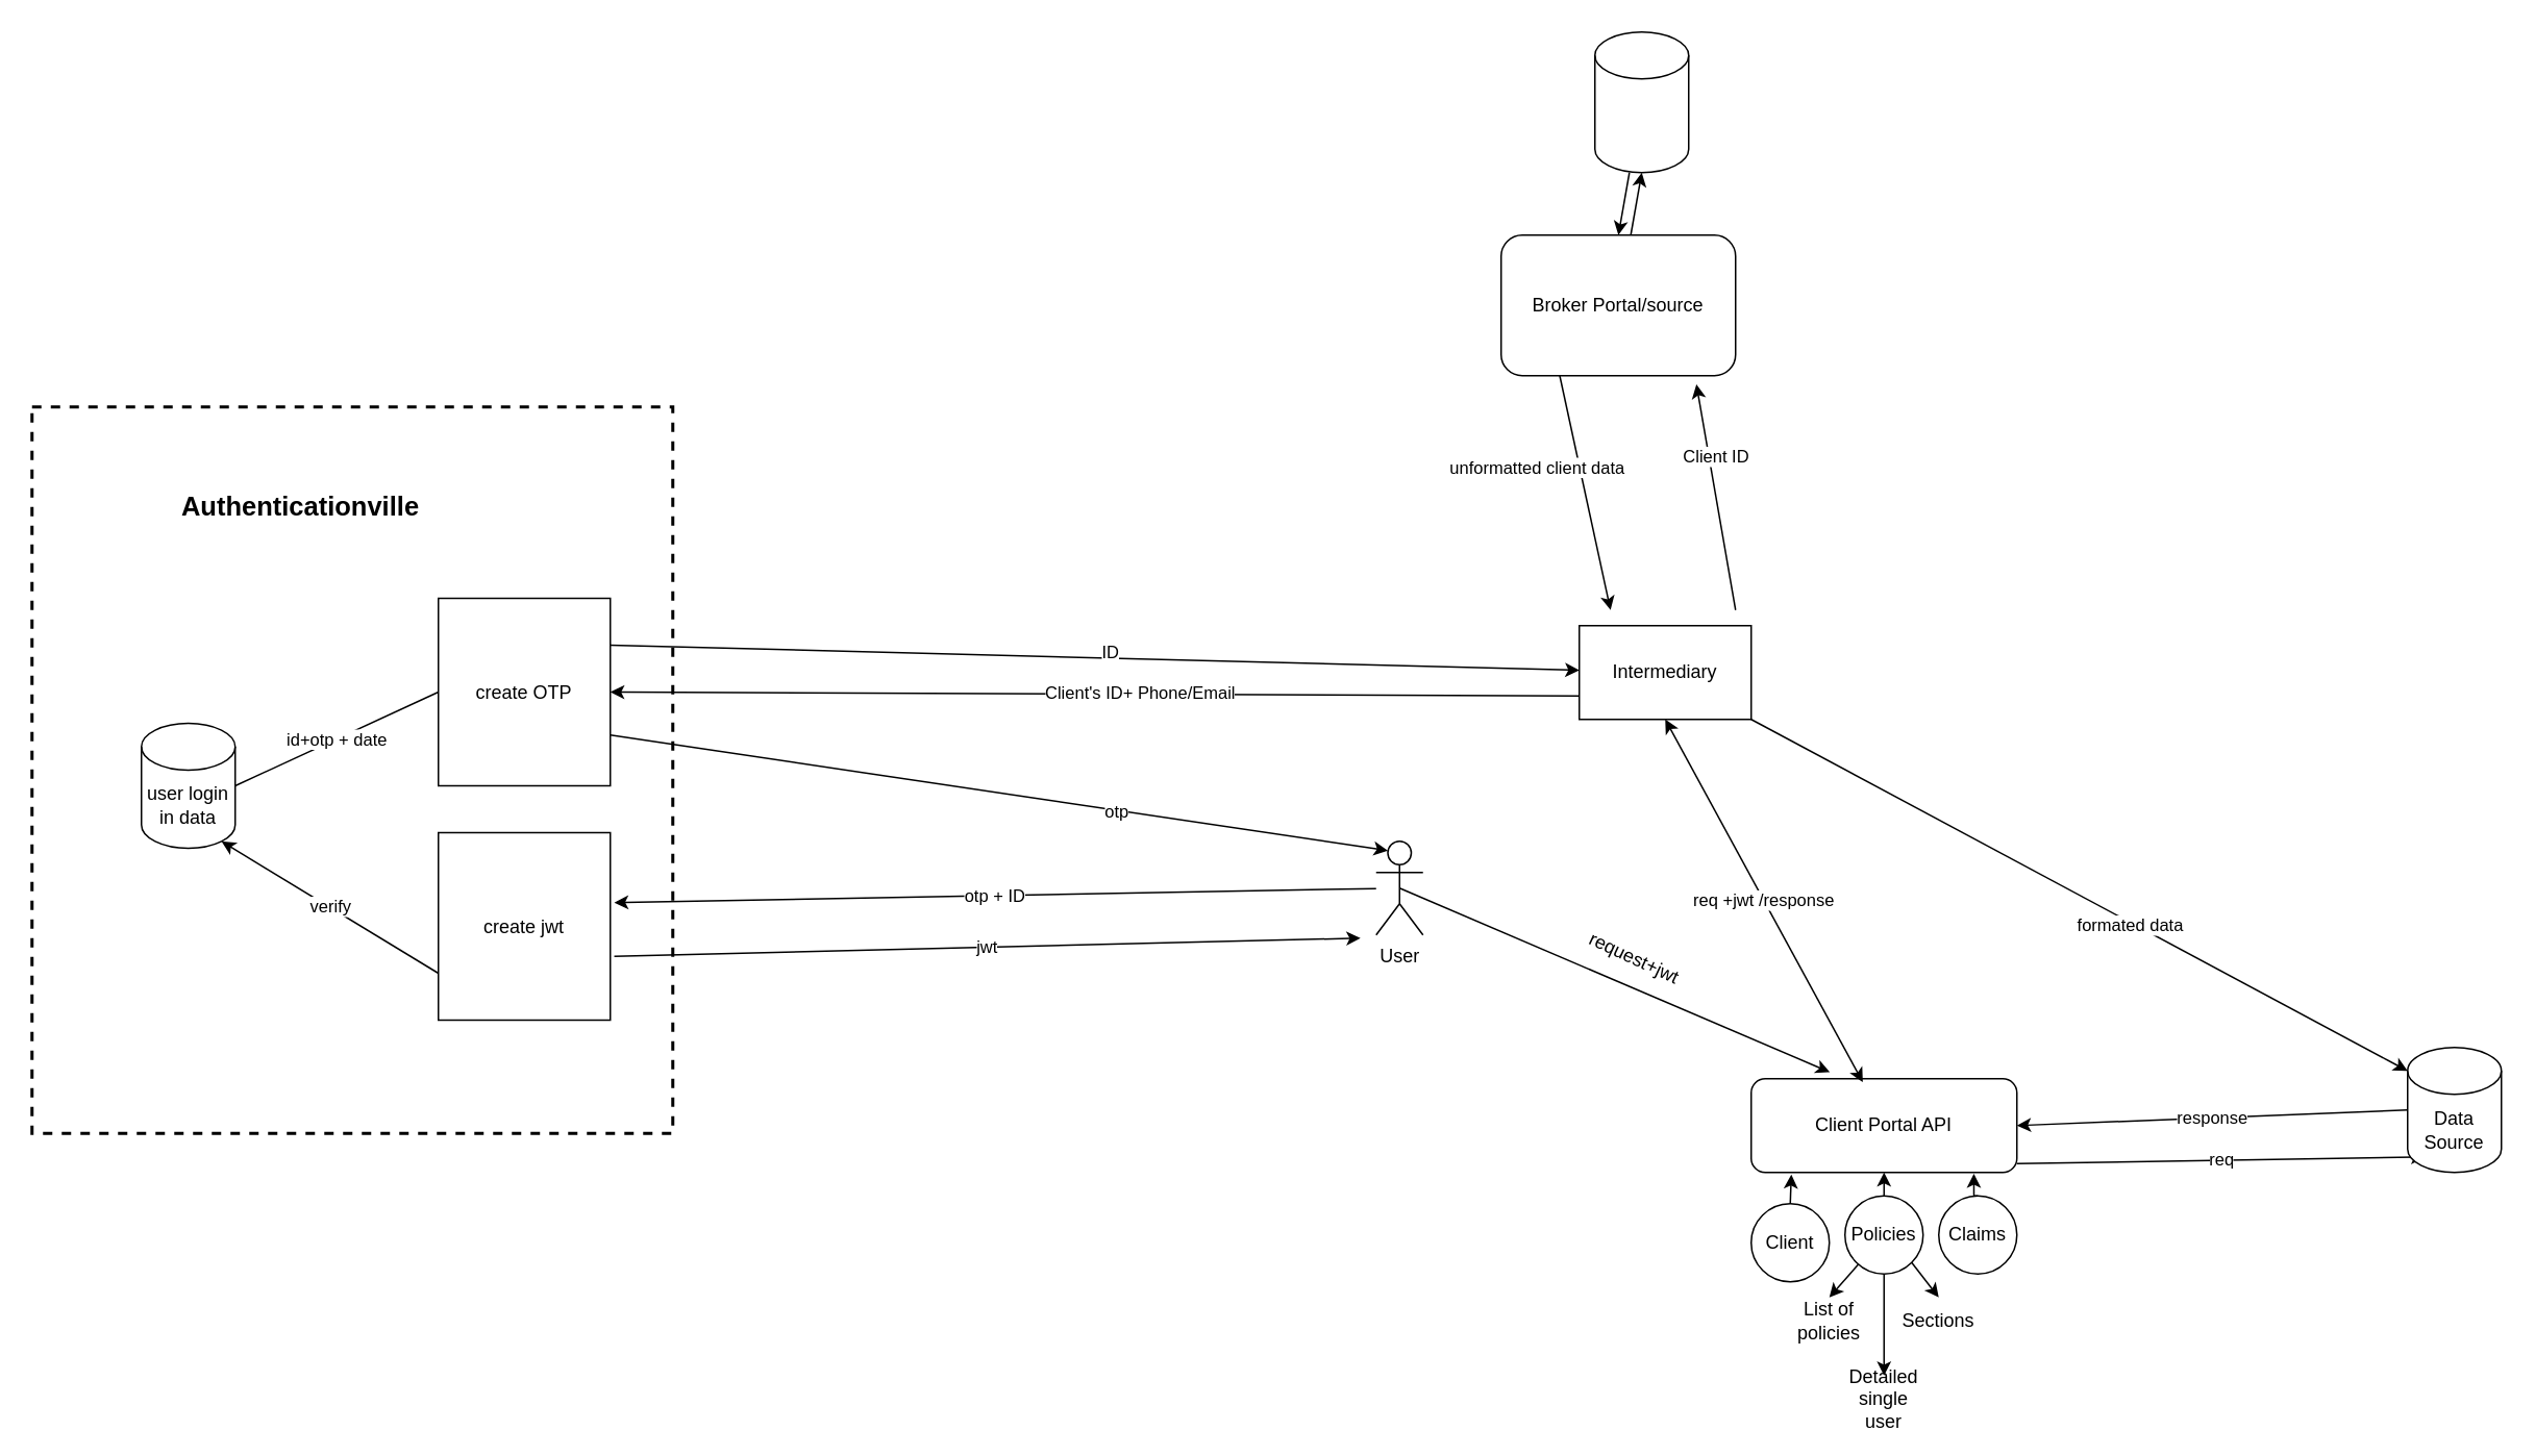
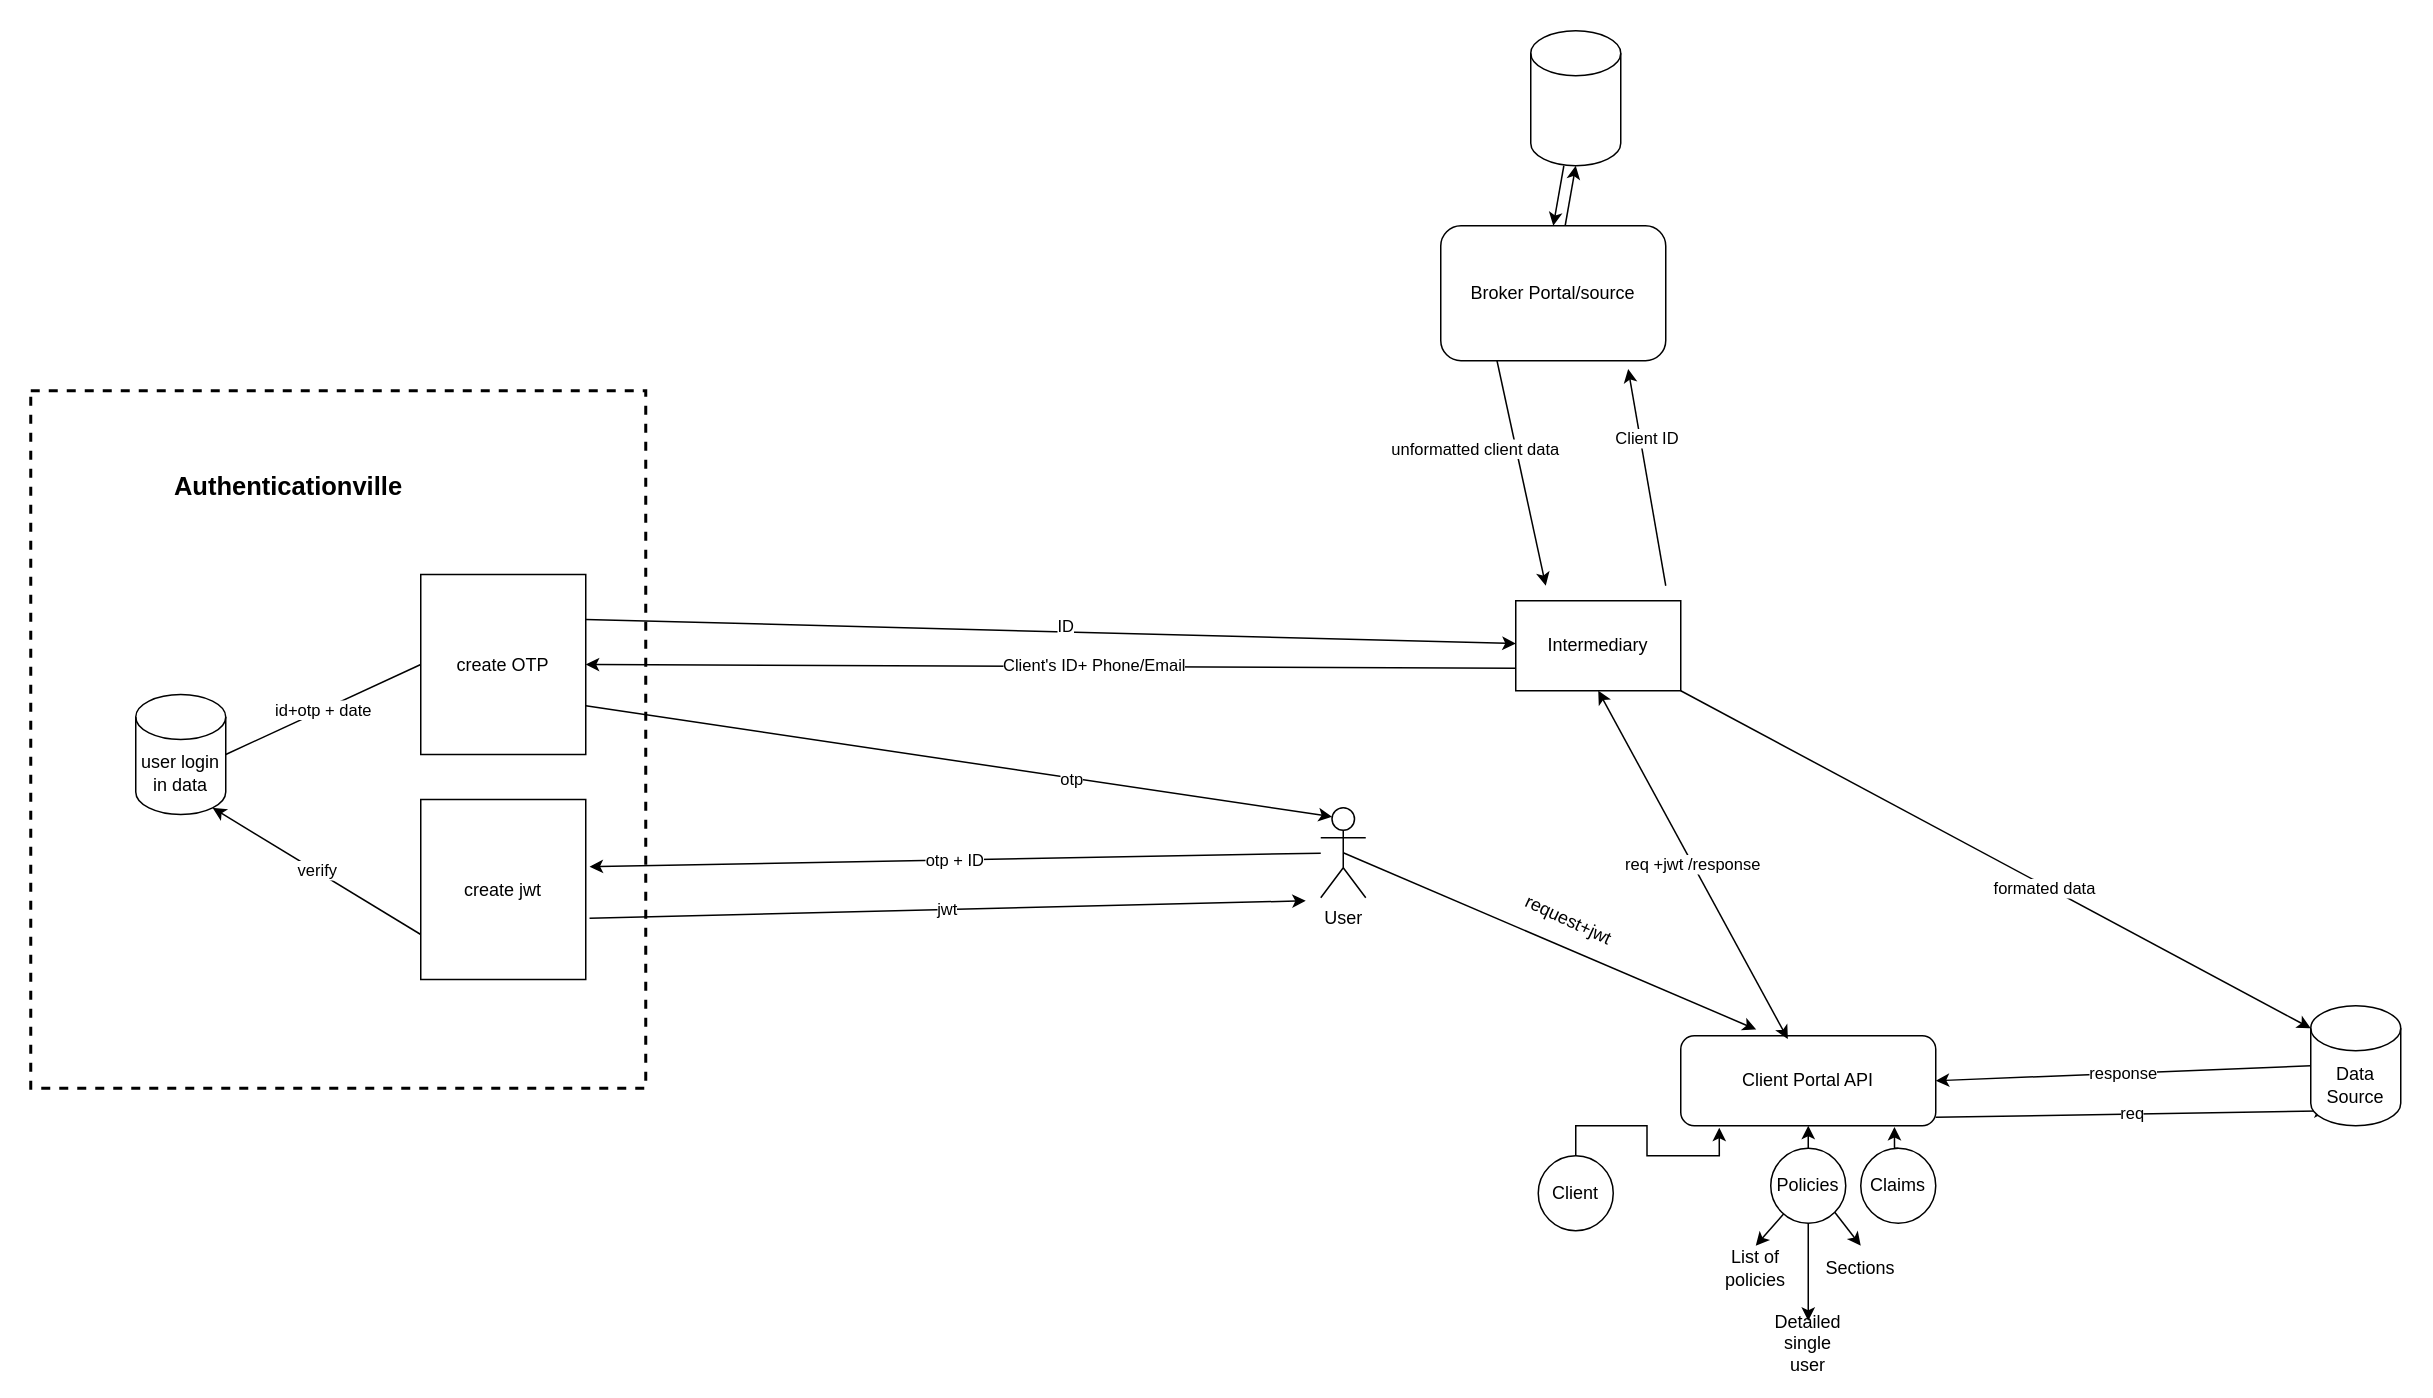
- <mxCell id="13" value="Client" style="ellipse;whiteSpace=wrap;html=1;aspect=fixed;" parent="1" vertex="1"><mxGeometry x="1120" y="770" width="50" height="50" as="geometry" /></mxCell>
+ <mxCell id="13" value="Client" style="ellipse;whiteSpace=wrap;html=1;aspect=fixed;" parent="1" vertex="1"><mxGeometry x="1025" y="770" width="50" height="50" as="geometry" /></mxCell>
